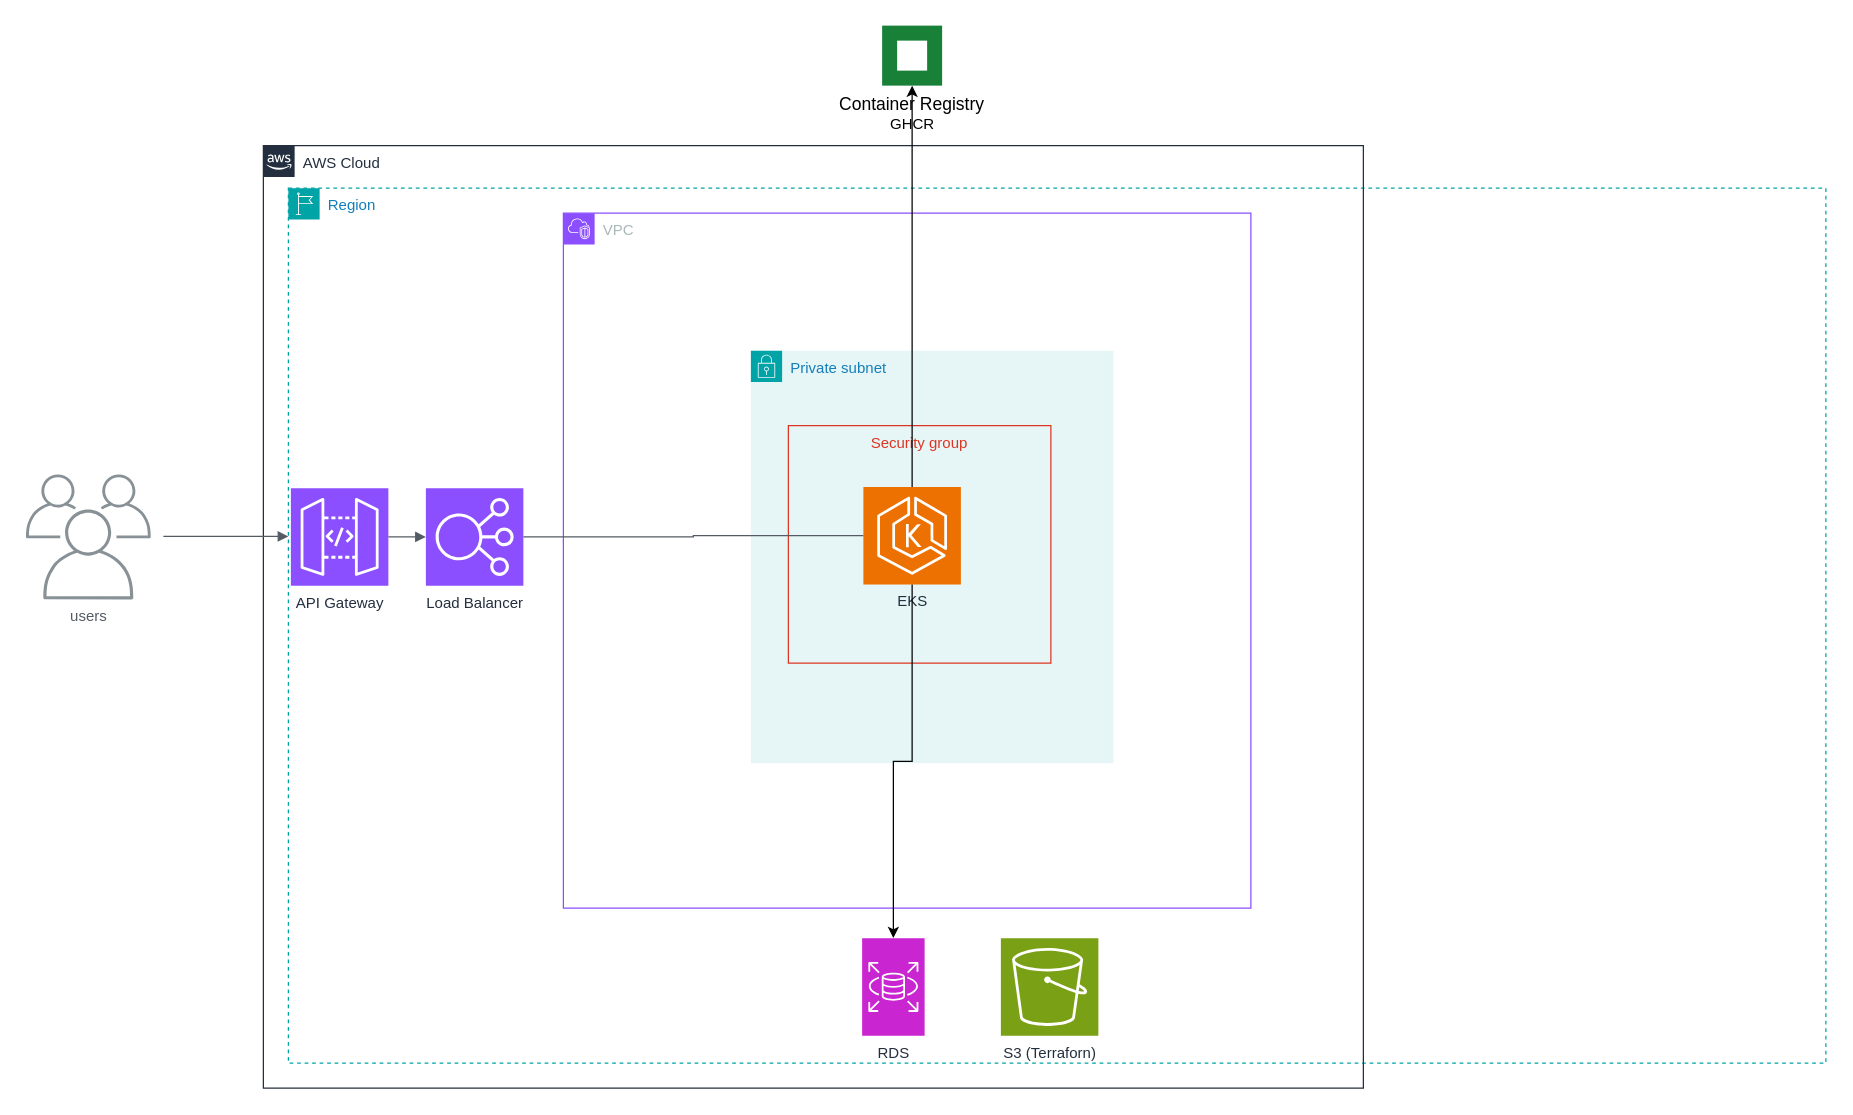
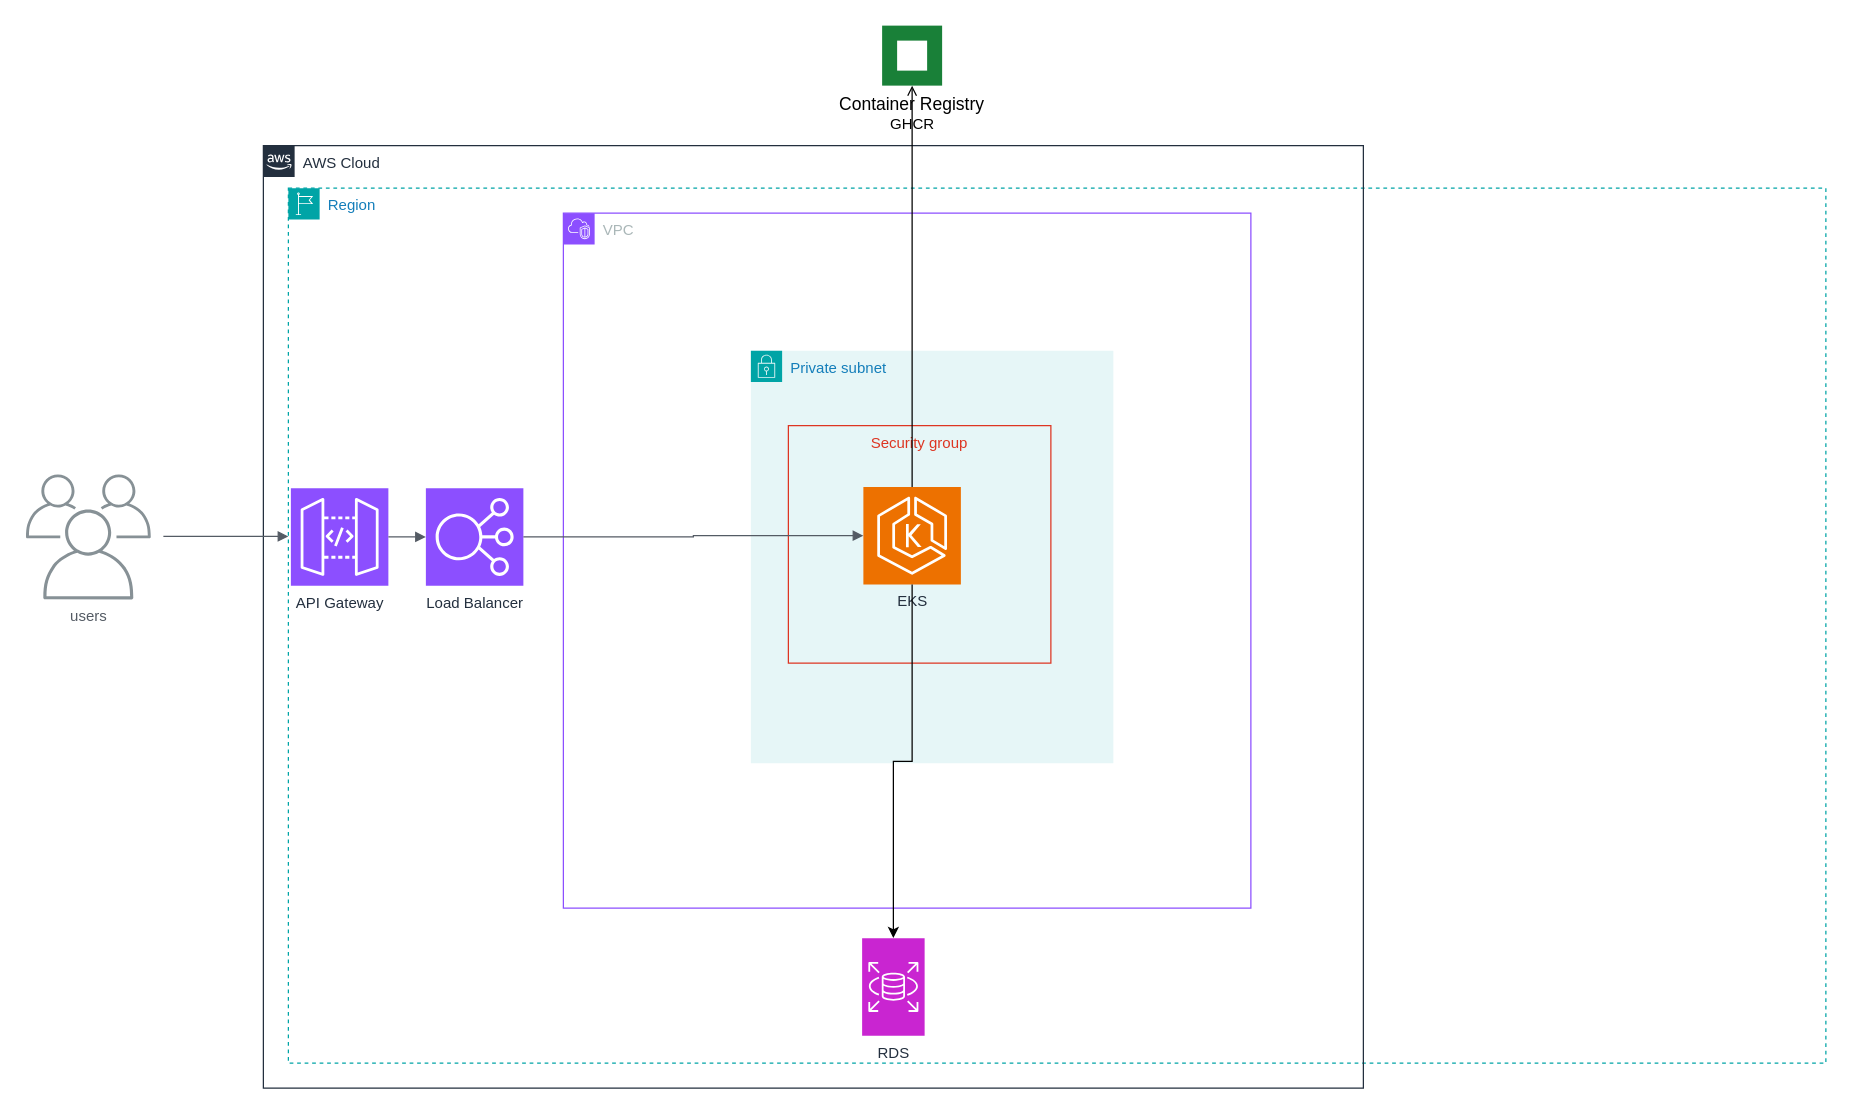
- <mxCell id="19" style="edgeStyle=orthogonalEdgeStyle;rounded=0;orthogonalLoop=1;jettySize=auto;html=1;" edge="1" parent="1" source="9" target="14"><mxGeometry relative="1" as="geometry" /></mxCell>
+ <mxCell id="19" style="edgeStyle=orthogonalEdgeStyle;rounded=0;orthogonalLoop=1;jettySize=auto;html=1;endArrow=open;" edge="1" parent="1" source="9" target="14"><mxGeometry relative="1" as="geometry" /></mxCell>
- <mxCell id="18" value="" style="edgeStyle=orthogonalEdgeStyle;html=1;endArrow=none;elbow=vertical;startArrow=none;endFill=1;strokeColor=#545B64;rounded=0;exitX=1;exitY=0.5;exitDx=0;exitDy=0;exitPerimeter=0;entryX=0;entryY=0.5;entryDx=0;entryDy=0;entryPerimeter=0;" edge="1" parent="1" source="2" target="9"><mxGeometry width="100" relative="1" as="geometry"><mxPoint x="450" y="430" as="sourcePoint" /><mxPoint x="550" y="430" as="targetPoint" /></mxGeometry></mxCell>
+ <mxCell id="18" value="" style="edgeStyle=orthogonalEdgeStyle;html=1;endArrow=block;elbow=vertical;startArrow=none;endFill=1;strokeColor=#545B64;rounded=0;exitX=1;exitY=0.5;exitDx=0;exitDy=0;exitPerimeter=0;entryX=0;entryY=0.5;entryDx=0;entryDy=0;entryPerimeter=0;" edge="1" parent="1" source="2" target="9"><mxGeometry width="100" relative="1" as="geometry"><mxPoint x="450" y="430" as="sourcePoint" /><mxPoint x="550" y="430" as="targetPoint" /></mxGeometry></mxCell>
- <mxCell id="11" value="S3 (Terraforn)" style="sketch=0;points=[[0,0,0],[0.25,0,0],[0.5,0,0],[0.75,0,0],[1,0,0],[0,1,0],[0.25,1,0],[0.5,1,0],[0.75,1,0],[1,1,0],[0,0.25,0],[0,0.5,0],[0,0.75,0],[1,0.25,0],[1,0.5,0],[1,0.75,0]];outlineConnect=0;fontColor=#232F3E;fillColor=#7AA116;strokeColor=#ffffff;dashed=0;verticalLabelPosition=bottom;verticalAlign=top;align=center;html=1;fontSize=12;fontStyle=0;aspect=fixed;shape=mxgraph.aws4.resourceIcon;resIcon=mxgraph.aws4.s3;" vertex="1" parent="5"><mxGeometry x="590" y="634" width="78" height="78" as="geometry" /></mxCell>
